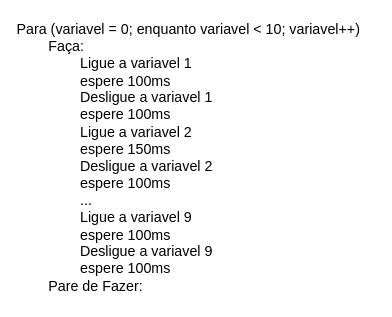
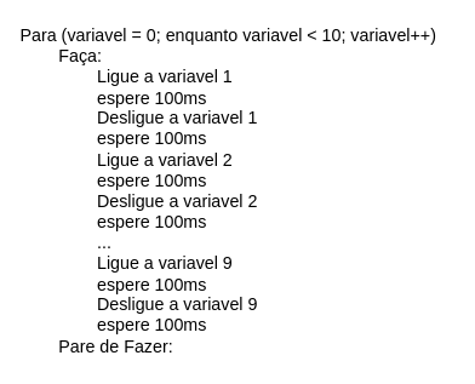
- <mxCell id="2" value="Para (variavel = 0; enquanto variavel &amp;lt; 10; variavel++)&lt;br&gt;&lt;span style=&quot;white-space: pre;&quot;&gt;&#09;&lt;/span&gt;Faça:&lt;br&gt;&lt;span style=&quot;white-space: pre;&quot;&gt;&#09;&lt;/span&gt;&lt;span style=&quot;white-space: pre;&quot;&gt;&#09;&lt;/span&gt;Ligue a variavel 1&lt;br&gt;&lt;span style=&quot;white-space: pre;&quot;&gt;&#09;&lt;/span&gt;&lt;span style=&quot;white-space: pre;&quot;&gt;&#09;&lt;/span&gt;espere 100ms&lt;br&gt;&lt;span style=&quot;white-space: pre;&quot;&gt;&#09;&lt;/span&gt;&lt;span style=&quot;white-space: pre;&quot;&gt;&#09;&lt;/span&gt;Desligue a variavel 1&lt;br&gt;&lt;span style=&quot;white-space: pre;&quot;&gt;&#09;&lt;/span&gt;&lt;span style=&quot;white-space: pre;&quot;&gt;&#09;&lt;/span&gt;espere 100ms&lt;br&gt;&lt;span style=&quot;white-space: pre;&quot;&gt;&#09;&lt;/span&gt;&lt;span style=&quot;white-space: pre;&quot;&gt;&#09;&lt;/span&gt;Ligue a variavel 2&lt;br&gt;&lt;span style=&quot;white-space: pre;&quot;&gt;&#09;&lt;/span&gt;&lt;span style=&quot;white-space: pre;&quot;&gt;&#09;&lt;/span&gt;espere 150ms&lt;br&gt;&lt;span style=&quot;white-space: pre;&quot;&gt;&#09;&lt;/span&gt;&lt;span style=&quot;white-space: pre;&quot;&gt;&#09;&lt;/span&gt;Desligue a variavel 2&lt;br&gt;&lt;span style=&quot;white-space: pre;&quot;&gt;&#09;&lt;/span&gt;&lt;span style=&quot;white-space: pre;&quot;&gt;&#09;&lt;/span&gt;espere 100ms&lt;br&gt;&lt;span style=&quot;white-space: pre;&quot;&gt;&#09;&lt;/span&gt;&lt;span style=&quot;white-space: pre;&quot;&gt;&#09;&lt;/span&gt;...&lt;br&gt;&lt;span style=&quot;white-space: pre;&quot;&gt;&#09;&lt;/span&gt;&lt;span style=&quot;white-space: pre;&quot;&gt;&#09;&lt;/span&gt;Ligue a variavel 9&lt;br&gt;&lt;span style=&quot;white-space: pre;&quot;&gt;&#09;&lt;/span&gt;&lt;span style=&quot;white-space: pre;&quot;&gt;&#09;&lt;/span&gt;espere 100ms&lt;br&gt;&lt;span style=&quot;white-space: pre;&quot;&gt;&#09;&lt;/span&gt;&lt;span style=&quot;white-space: pre;&quot;&gt;&#09;&lt;/span&gt;Desligue a variavel 9&lt;br&gt;&lt;span style=&quot;white-space: pre;&quot;&gt;&#09;&lt;/span&gt;&lt;span style=&quot;white-space: pre;&quot;&gt;&#09;&lt;/span&gt;espere 100ms&lt;span style=&quot;white-space: pre;&quot;&gt;&#09;&lt;/span&gt;&lt;span style=&quot;white-space: pre;&quot;&gt;&#09;&lt;/span&gt;&lt;br&gt;&lt;span style=&quot;white-space: pre;&quot;&gt;&#09;&lt;/span&gt;Pare de Fazer:" style="text;html=1;align=left;verticalAlign=middle;resizable=0;points=[];autosize=1;strokeColor=none;fillColor=none;fontSize=19;" vertex="1" parent="1"><mxGeometry x="20" y="20" width="480" height="380" as="geometry" /></mxCell>
+ <mxCell id="2" value="Para (variavel = 0; enquanto variavel &amp;lt; 10; variavel++)&lt;br&gt;&lt;span style=&quot;white-space: pre;&quot;&gt;&#09;&lt;/span&gt;Faça:&lt;br&gt;&lt;span style=&quot;white-space: pre;&quot;&gt;&#09;&lt;/span&gt;&lt;span style=&quot;white-space: pre;&quot;&gt;&#09;&lt;/span&gt;Ligue a variavel 1&lt;br&gt;&lt;span style=&quot;white-space: pre;&quot;&gt;&#09;&lt;/span&gt;&lt;span style=&quot;white-space: pre;&quot;&gt;&#09;&lt;/span&gt;espere 100ms&lt;br&gt;&lt;span style=&quot;white-space: pre;&quot;&gt;&#09;&lt;/span&gt;&lt;span style=&quot;white-space: pre;&quot;&gt;&#09;&lt;/span&gt;Desligue a variavel 1&lt;br&gt;&lt;span style=&quot;white-space: pre;&quot;&gt;&#09;&lt;/span&gt;&lt;span style=&quot;white-space: pre;&quot;&gt;&#09;&lt;/span&gt;espere 100ms&lt;br&gt;&lt;span style=&quot;white-space: pre;&quot;&gt;&#09;&lt;/span&gt;&lt;span style=&quot;white-space: pre;&quot;&gt;&#09;&lt;/span&gt;Ligue a variavel 2&lt;br&gt;&lt;span style=&quot;white-space: pre;&quot;&gt;&#09;&lt;/span&gt;&lt;span style=&quot;white-space: pre;&quot;&gt;&#09;&lt;/span&gt;espere 100ms&lt;br&gt;&lt;span style=&quot;white-space: pre;&quot;&gt;&#09;&lt;/span&gt;&lt;span style=&quot;white-space: pre;&quot;&gt;&#09;&lt;/span&gt;Desligue a variavel 2&lt;br&gt;&lt;span style=&quot;white-space: pre;&quot;&gt;&#09;&lt;/span&gt;&lt;span style=&quot;white-space: pre;&quot;&gt;&#09;&lt;/span&gt;espere 100ms&lt;br&gt;&lt;span style=&quot;white-space: pre;&quot;&gt;&#09;&lt;/span&gt;&lt;span style=&quot;white-space: pre;&quot;&gt;&#09;&lt;/span&gt;...&lt;br&gt;&lt;span style=&quot;white-space: pre;&quot;&gt;&#09;&lt;/span&gt;&lt;span style=&quot;white-space: pre;&quot;&gt;&#09;&lt;/span&gt;Ligue a variavel 9&lt;br&gt;&lt;span style=&quot;white-space: pre;&quot;&gt;&#09;&lt;/span&gt;&lt;span style=&quot;white-space: pre;&quot;&gt;&#09;&lt;/span&gt;espere 100ms&lt;br&gt;&lt;span style=&quot;white-space: pre;&quot;&gt;&#09;&lt;/span&gt;&lt;span style=&quot;white-space: pre;&quot;&gt;&#09;&lt;/span&gt;Desligue a variavel 9&lt;br&gt;&lt;span style=&quot;white-space: pre;&quot;&gt;&#09;&lt;/span&gt;&lt;span style=&quot;white-space: pre;&quot;&gt;&#09;&lt;/span&gt;espere 100ms&lt;span style=&quot;white-space: pre;&quot;&gt;&#09;&lt;/span&gt;&lt;span style=&quot;white-space: pre;&quot;&gt;&#09;&lt;/span&gt;&lt;br&gt;&lt;span style=&quot;white-space: pre;&quot;&gt;&#09;&lt;/span&gt;Pare de Fazer:" style="text;html=1;align=left;verticalAlign=middle;resizable=0;points=[];autosize=1;strokeColor=none;fillColor=none;fontSize=19;" vertex="1" parent="1"><mxGeometry x="20" y="20" width="480" height="380" as="geometry" /></mxCell>
